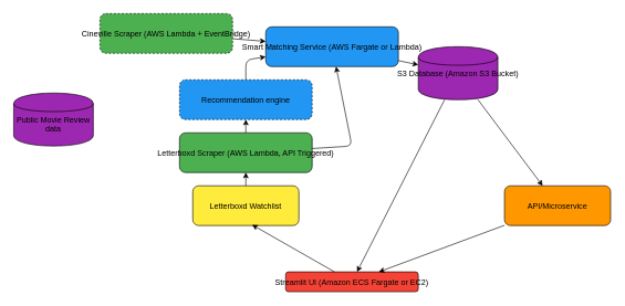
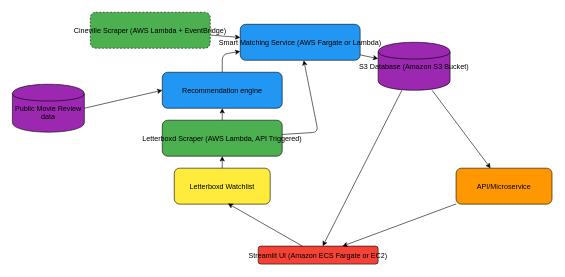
- <mxCell id="19" value="Recommendation engine" style="rounded=1;strokeColor=#000000;fillColor=#2196F3;dashed=1;" vertex="1" parent="1"><mxGeometry x="270" y="120" width="200" height="60" as="geometry" /></mxCell>
+ <mxCell id="19" value="Recommendation engine" style="rounded=1;strokeColor=#000000;fillColor=#2196F3;" vertex="1" parent="1"><mxGeometry x="270" y="120" width="200" height="60" as="geometry" /></mxCell>
+ <mxCell id="20" style="edgeStyle=none;html=1;exitX=1;exitY=0.5;exitDx=0;exitDy=0;entryX=0;entryY=0.5;entryDx=0;entryDy=0;" edge="1" parent="1" source="21" target="19"><mxGeometry relative="1" as="geometry" /></mxCell>
